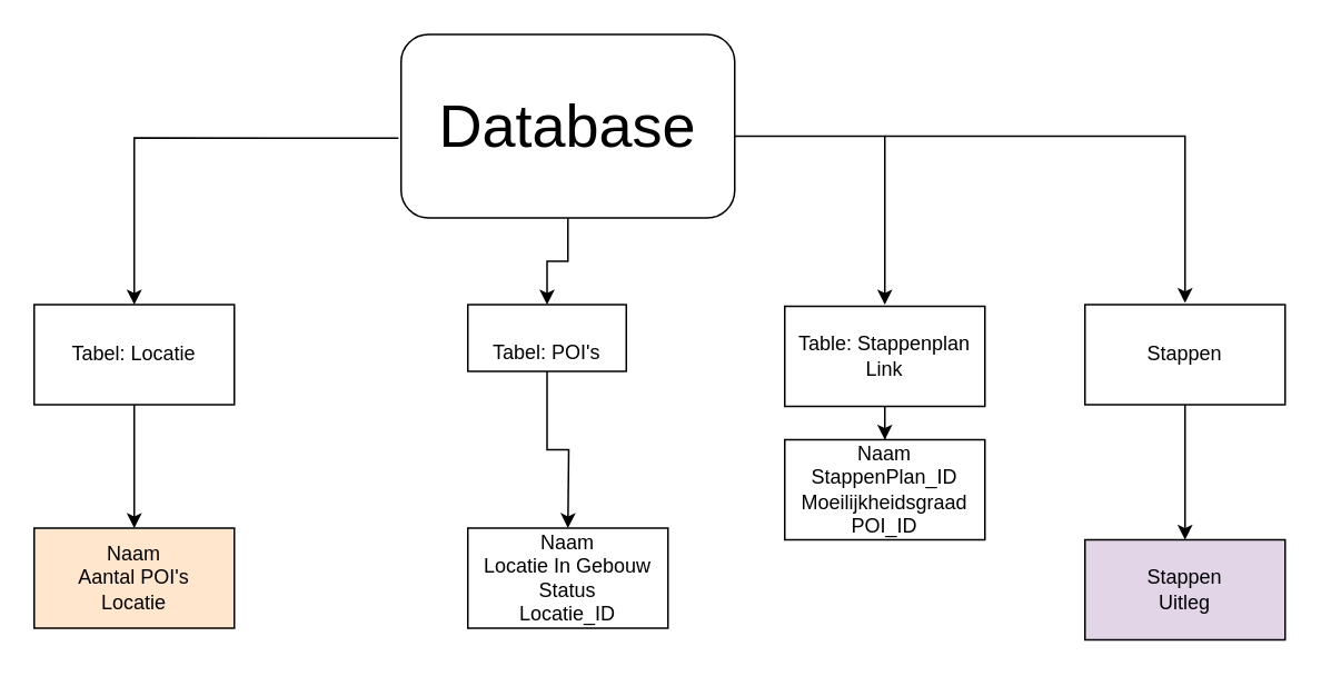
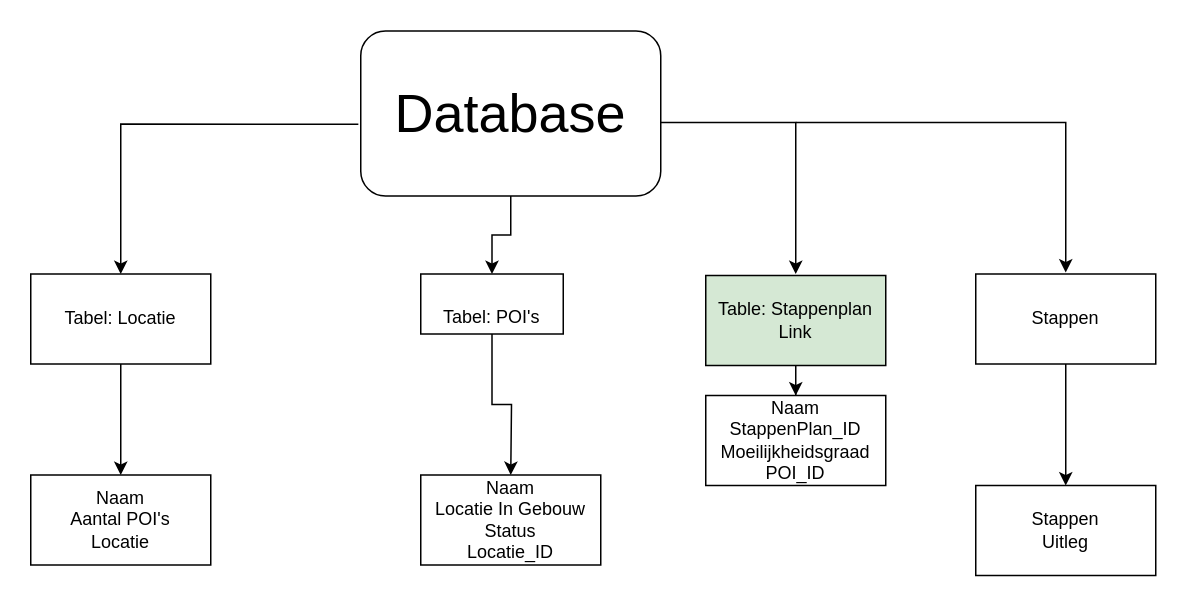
- <mxCell id="12" value="Table: Stappenplan Link" style="rounded=0;whiteSpace=wrap;html=1;fontSize=12;" vertex="1" parent="1"><mxGeometry x="470" y="183" width="120" height="60" as="geometry" /></mxCell>
+ <mxCell id="12" value="Table: Stappenplan Link" style="rounded=0;whiteSpace=wrap;html=1;fontSize=12;fillColor=#d5e8d4;" vertex="1" parent="1"><mxGeometry x="470" y="183" width="120" height="60" as="geometry" /></mxCell>
- <mxCell id="4" value="Naam&lt;br&gt;Aantal POI's&lt;br&gt;Locatie" style="rounded=0;whiteSpace=wrap;html=1;fillColor=#ffe6cc;" vertex="1" parent="1"><mxGeometry x="20" y="316" width="120" height="60" as="geometry" /></mxCell>
+ <mxCell id="4" value="Naam&lt;br&gt;Aantal POI's&lt;br&gt;Locatie" style="rounded=0;whiteSpace=wrap;html=1;" vertex="1" parent="1"><mxGeometry x="20" y="316" width="120" height="60" as="geometry" /></mxCell>
- <mxCell id="18" value="Stappen&lt;br&gt;Uitleg" style="rounded=0;whiteSpace=wrap;html=1;fontSize=12;fillColor=#e1d5e7;" vertex="1" parent="1"><mxGeometry x="650" y="323" width="120" height="60" as="geometry" /></mxCell>
+ <mxCell id="18" value="Stappen&lt;br&gt;Uitleg" style="rounded=0;whiteSpace=wrap;html=1;fontSize=12;" vertex="1" parent="1"><mxGeometry x="650" y="323" width="120" height="60" as="geometry" /></mxCell>
